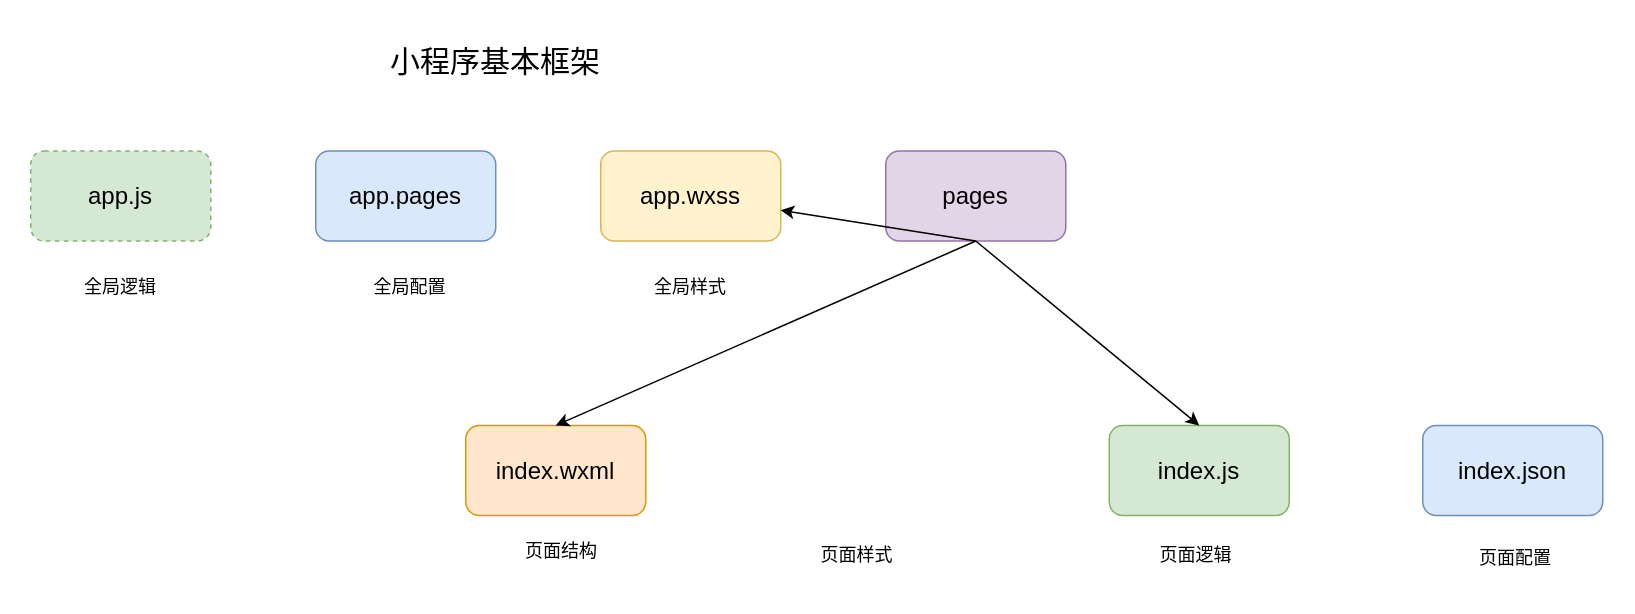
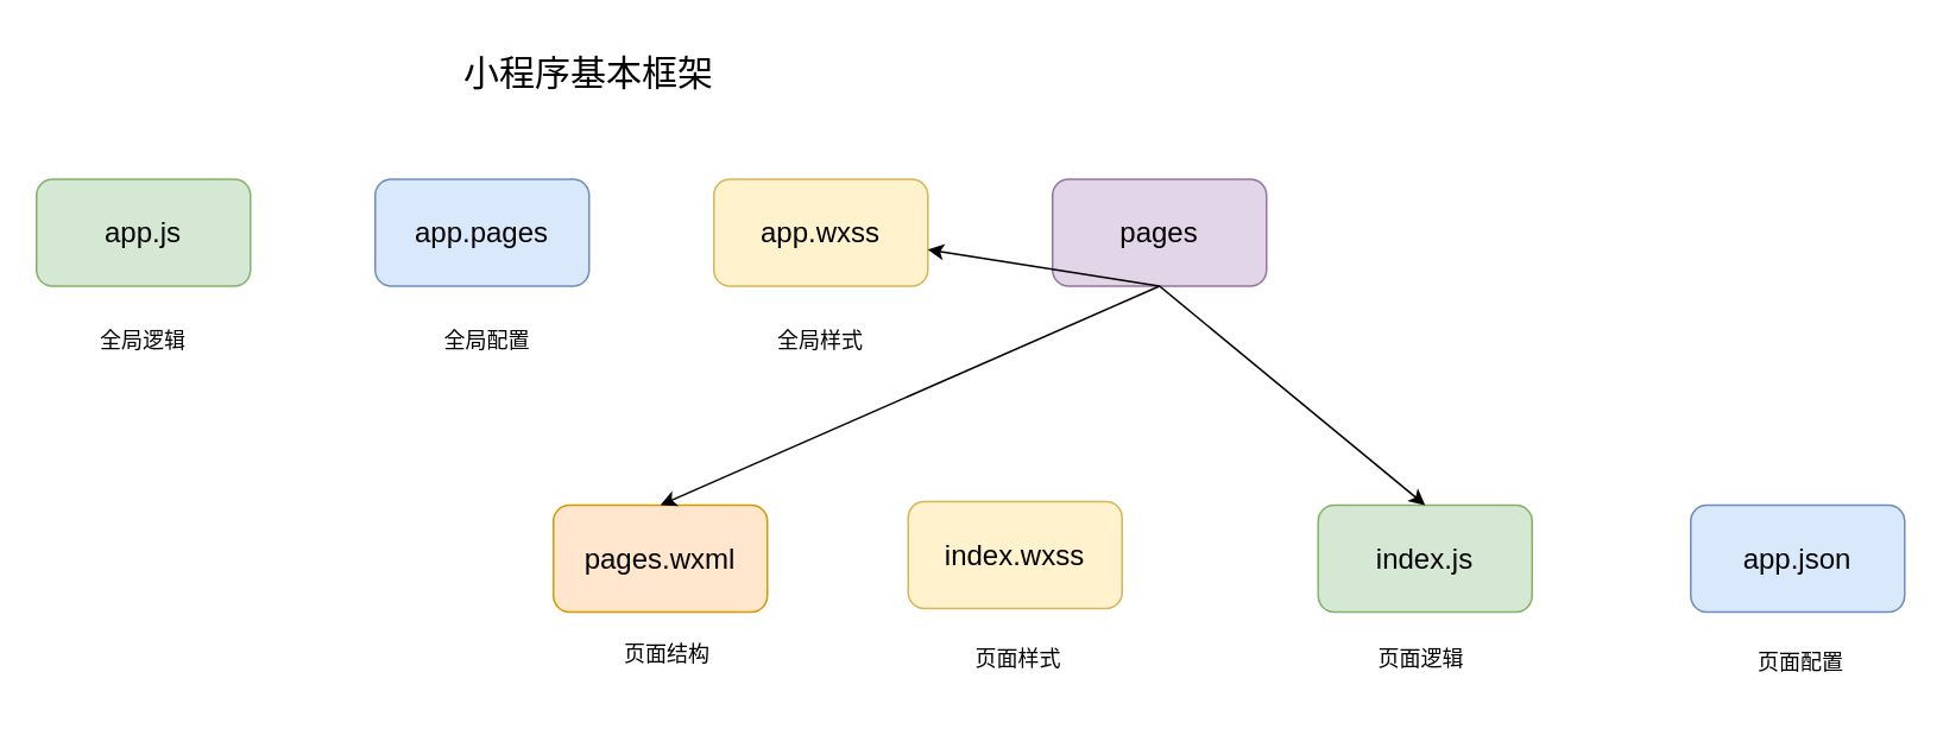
- <mxCell id="2" value="&lt;font style=&quot;font-size: 16px;&quot;&gt;app.js&lt;/font&gt;" style="rounded=1;whiteSpace=wrap;html=1;fillColor=#d5e8d4;strokeColor=#82b366;dashed=1;" vertex="1" parent="1"><mxGeometry x="20" y="100" width="120" height="60" as="geometry" /></mxCell>
+ <mxCell id="2" value="&lt;font style=&quot;font-size: 16px;&quot;&gt;app.js&lt;/font&gt;" style="rounded=1;whiteSpace=wrap;html=1;fillColor=#d5e8d4;strokeColor=#82b366;" vertex="1" parent="1"><mxGeometry x="20" y="100" width="120" height="60" as="geometry" /></mxCell>
+ <mxCell id="12" value="&lt;font style=&quot;font-size: 16px;&quot;&gt;index.wxss&lt;/font&gt;" style="rounded=1;whiteSpace=wrap;html=1;fillColor=#fff2cc;strokeColor=#d6b656;" vertex="1" parent="1"><mxGeometry x="509" y="281" width="120" height="60" as="geometry" /></mxCell>
- <mxCell id="13" value="&lt;font style=&quot;font-size: 16px;&quot;&gt;index.wxml&lt;/font&gt;" style="rounded=1;whiteSpace=wrap;html=1;fillColor=#ffe6cc;strokeColor=#d79b00;" vertex="1" parent="1"><mxGeometry x="310" y="283" width="120" height="60" as="geometry" /></mxCell>
+ <mxCell id="13" value="&lt;font style=&quot;font-size: 16px;&quot;&gt;pages.wxml&lt;/font&gt;" style="rounded=1;whiteSpace=wrap;html=1;fillColor=#ffe6cc;strokeColor=#d79b00;" vertex="1" parent="1"><mxGeometry x="310" y="283" width="120" height="60" as="geometry" /></mxCell>
- <mxCell id="11" value="&lt;font style=&quot;font-size: 16px;&quot;&gt;index.json&lt;/font&gt;" style="rounded=1;whiteSpace=wrap;html=1;fillColor=#dae8fc;strokeColor=#6c8ebf;" vertex="1" parent="1"><mxGeometry x="948" y="283" width="120" height="60" as="geometry" /></mxCell>
+ <mxCell id="11" value="&lt;font style=&quot;font-size: 16px;&quot;&gt;app.json&lt;/font&gt;" style="rounded=1;whiteSpace=wrap;html=1;fillColor=#dae8fc;strokeColor=#6c8ebf;" vertex="1" parent="1"><mxGeometry x="948" y="283" width="120" height="60" as="geometry" /></mxCell>
